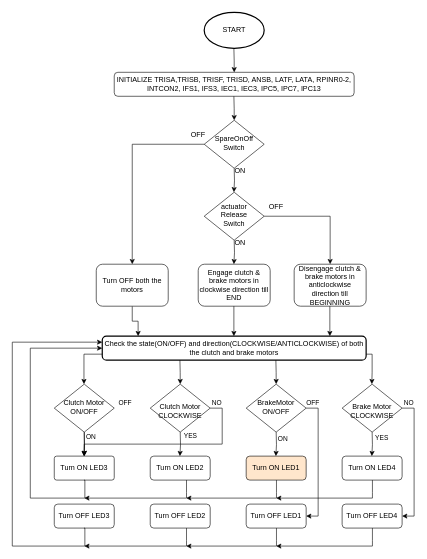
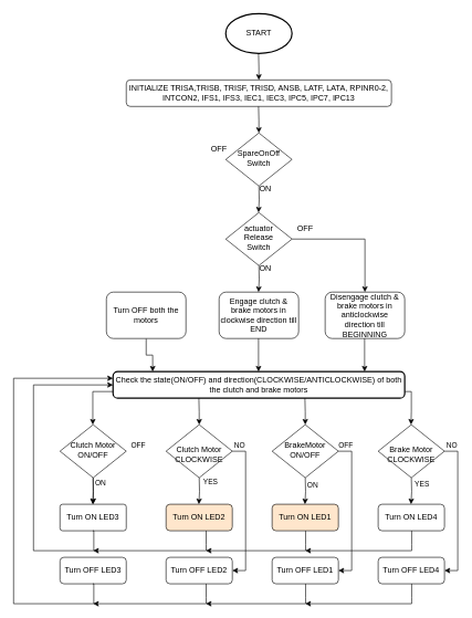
- <mxCell id="57" value="" style="edgeStyle=orthogonalEdgeStyle;rounded=0;orthogonalLoop=1;jettySize=auto;html=1;entryX=0.5;entryY=0;entryDx=0;entryDy=0;exitX=0;exitY=0.5;exitDx=0;exitDy=0;" parent="1" source="3" target="5" edge="1"><mxGeometry relative="1" as="geometry"><mxPoint x="310" y="240" as="sourcePoint" /><mxPoint x="230" y="290" as="targetPoint" /></mxGeometry></mxCell>
- <mxCell id="35" value="" style="edgeStyle=orthogonalEdgeStyle;rounded=0;orthogonalLoop=1;jettySize=auto;html=1;exitX=1;exitY=0.5;exitDx=0;exitDy=0;" parent="1" source="12" target="16" edge="1"><mxGeometry relative="1" as="geometry"><mxPoint x="370" y="680" as="sourcePoint" /><mxPoint x="370" y="860" as="targetPoint" /></mxGeometry></mxCell>
+ <mxCell id="35" value="" style="edgeStyle=orthogonalEdgeStyle;rounded=0;orthogonalLoop=1;jettySize=auto;html=1;exitX=1;exitY=0.5;exitDx=0;exitDy=0;entryX=1;entryY=0.5;entryDx=0;entryDy=0;" parent="1" source="12" target="21" edge="1"><mxGeometry relative="1" as="geometry"><mxPoint x="370" y="680" as="sourcePoint" /><mxPoint x="370" y="860" as="targetPoint" /></mxGeometry></mxCell>
- <mxCell id="17" value="Turn ON LED2" style="rounded=1;whiteSpace=wrap;html=1;fontSize=12;glass=0;strokeWidth=1;shadow=0;" parent="1" vertex="1"><mxGeometry x="250" y="760" width="100" height="40" as="geometry" /></mxCell>
+ <mxCell id="17" value="Turn ON LED2" style="rounded=1;whiteSpace=wrap;html=1;fontSize=12;glass=0;strokeWidth=1;shadow=0;fillColor=#ffe6cc;" parent="1" vertex="1"><mxGeometry x="250" y="760" width="100" height="40" as="geometry" /></mxCell>
